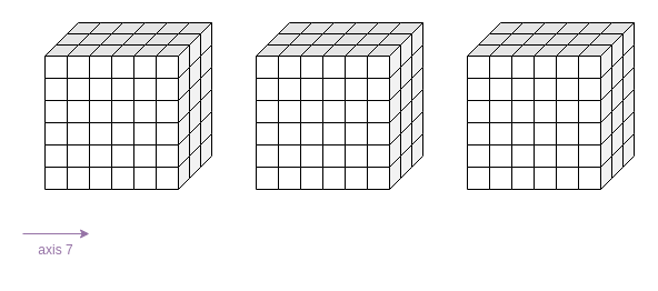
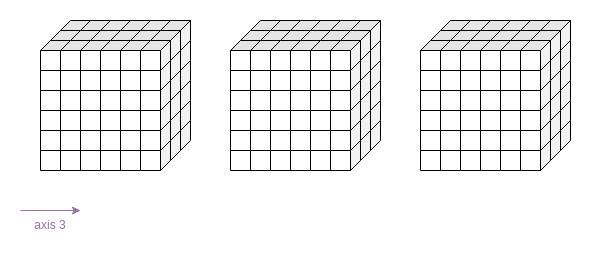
- <mxCell id="330" value="axis 7" style="text;html=1;strokeColor=none;fillColor=none;align=center;verticalAlign=middle;whiteSpace=wrap;rounded=0;fontColor=#9673A6;" parent="1" vertex="1"><mxGeometry x="20" y="210" width="60" height="30" as="geometry" /></mxCell>
+ <mxCell id="330" value="axis 3" style="text;html=1;strokeColor=none;fillColor=none;align=center;verticalAlign=middle;whiteSpace=wrap;rounded=0;fontColor=#9673A6;" parent="1" vertex="1"><mxGeometry x="20" y="210" width="60" height="30" as="geometry" /></mxCell>
